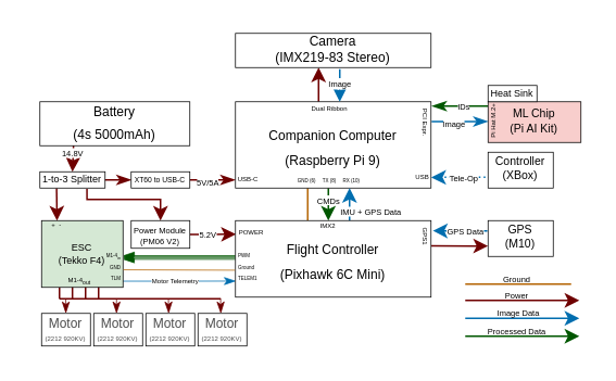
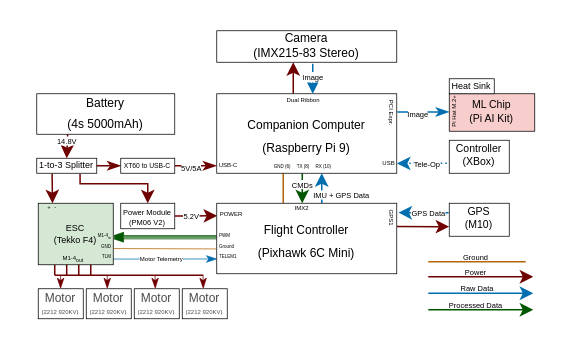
- <mxCell id="41" value="&lt;font&gt;Camera&lt;/font&gt;&lt;div&gt;&lt;font&gt;(IMX219-83 Stereo)&lt;/font&gt;&lt;/div&gt;" style="rounded=0;whiteSpace=wrap;html=1;verticalAlign=top;spacing=-4;fontSize=8;strokeWidth=0.5;" parent="1" vertex="1"><mxGeometry x="144" y="20" width="120" height="21" as="geometry" /></mxCell>
+ <mxCell id="41" value="&lt;font&gt;Camera&lt;/font&gt;&lt;div&gt;&lt;font&gt;(IMX215-83 Stereo)&lt;/font&gt;&lt;/div&gt;" style="rounded=0;whiteSpace=wrap;html=1;verticalAlign=top;spacing=-4;fontSize=8;strokeWidth=0.5;" parent="1" vertex="1"><mxGeometry x="144" y="20" width="120" height="21" as="geometry" /></mxCell>
- <mxCell id="37" style="edgeStyle=orthogonalEdgeStyle;rounded=0;orthogonalLoop=1;jettySize=auto;html=1;fillColor=#008a00;strokeColor=#005700;exitX=0;exitY=0.109;exitDx=0;exitDy=0;exitPerimeter=0;entryX=1.005;entryY=0.059;entryDx=0;entryDy=0;entryPerimeter=0;endArrow=classicThin;endFill=1;" parent="1" source="39" target="27" edge="1"><mxGeometry relative="1" as="geometry"><mxPoint x="300" y="66" as="sourcePoint" /><mxPoint x="270" y="65" as="targetPoint" /><Array as="points" /></mxGeometry></mxCell>
- <mxCell id="38" value="IDs" style="edgeLabel;html=1;align=center;verticalAlign=middle;resizable=0;points=[];fontSize=5;" parent="37" vertex="1" connectable="0"><mxGeometry x="-0.075" y="-1" relative="1" as="geometry"><mxPoint as="offset" /></mxGeometry></mxCell>
- <mxCell id="51" value="&lt;font&gt;Image Data&lt;/font&gt;" style="text;html=1;align=center;verticalAlign=middle;whiteSpace=wrap;rounded=0;fontSize=5;" parent="1" vertex="1"><mxGeometry x="288" y="187" width="60" height="7" as="geometry" /></mxCell>
+ <mxCell id="51" value="&lt;font&gt;Raw Data&lt;/font&gt;" style="text;html=1;align=center;verticalAlign=middle;whiteSpace=wrap;rounded=0;fontSize=5;" parent="1" vertex="1"><mxGeometry x="288" y="187" width="60" height="7" as="geometry" /></mxCell>
